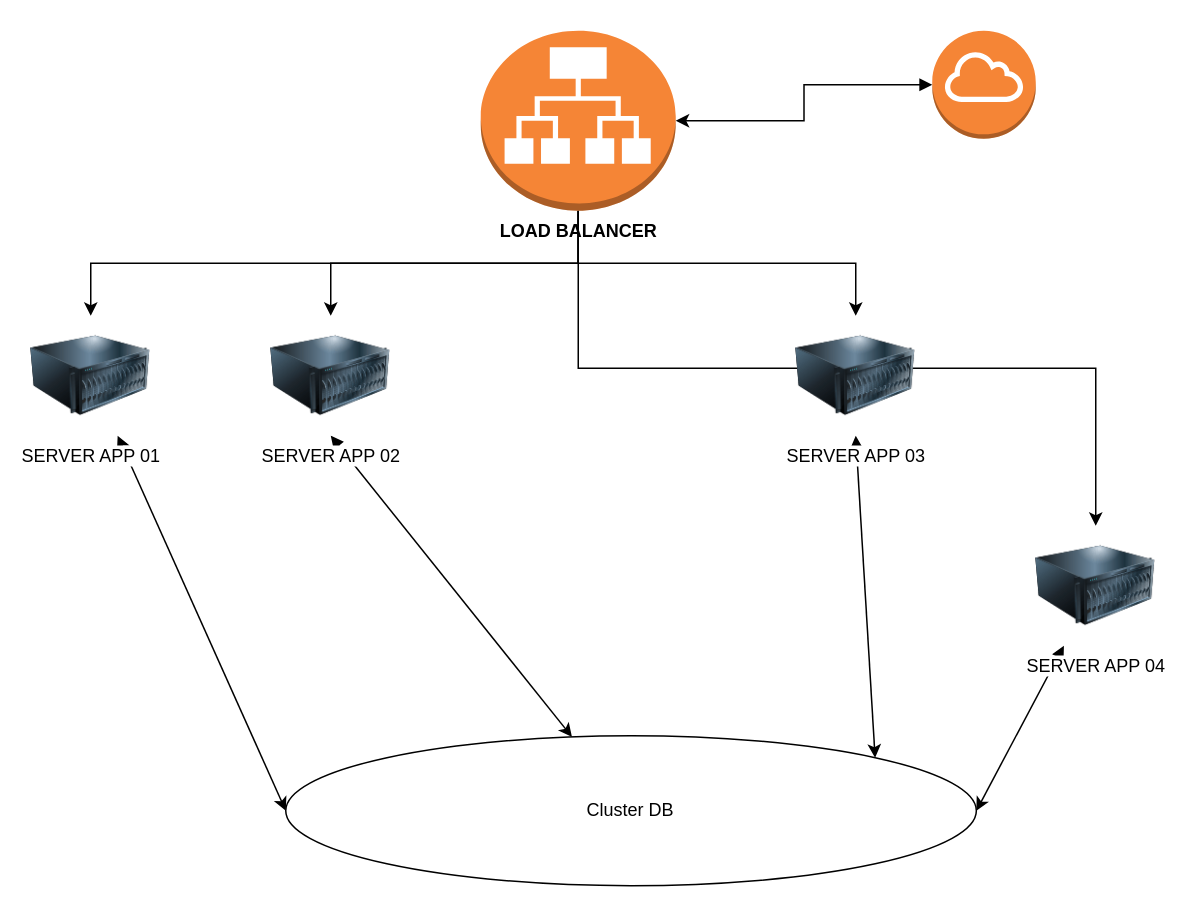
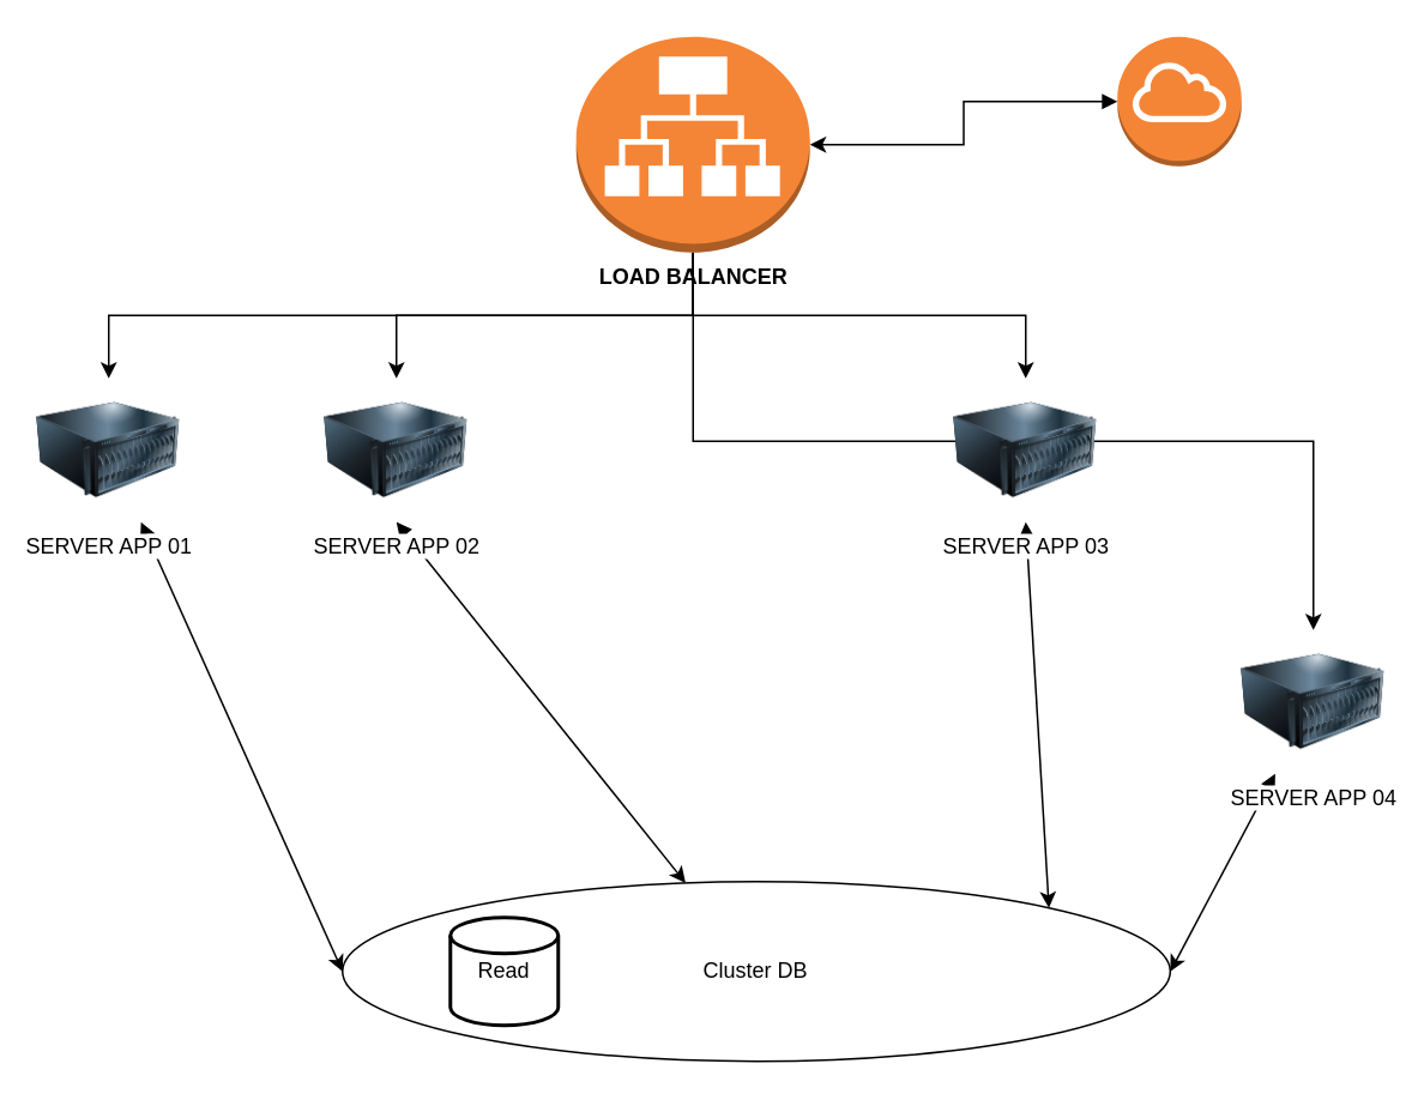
+ <mxCell id="18" value="Read" style="strokeWidth=2;html=1;shape=mxgraph.flowchart.database;whiteSpace=wrap;" vertex="1" parent="1"><mxGeometry x="250" y="510" width="60" height="60" as="geometry" /></mxCell>
